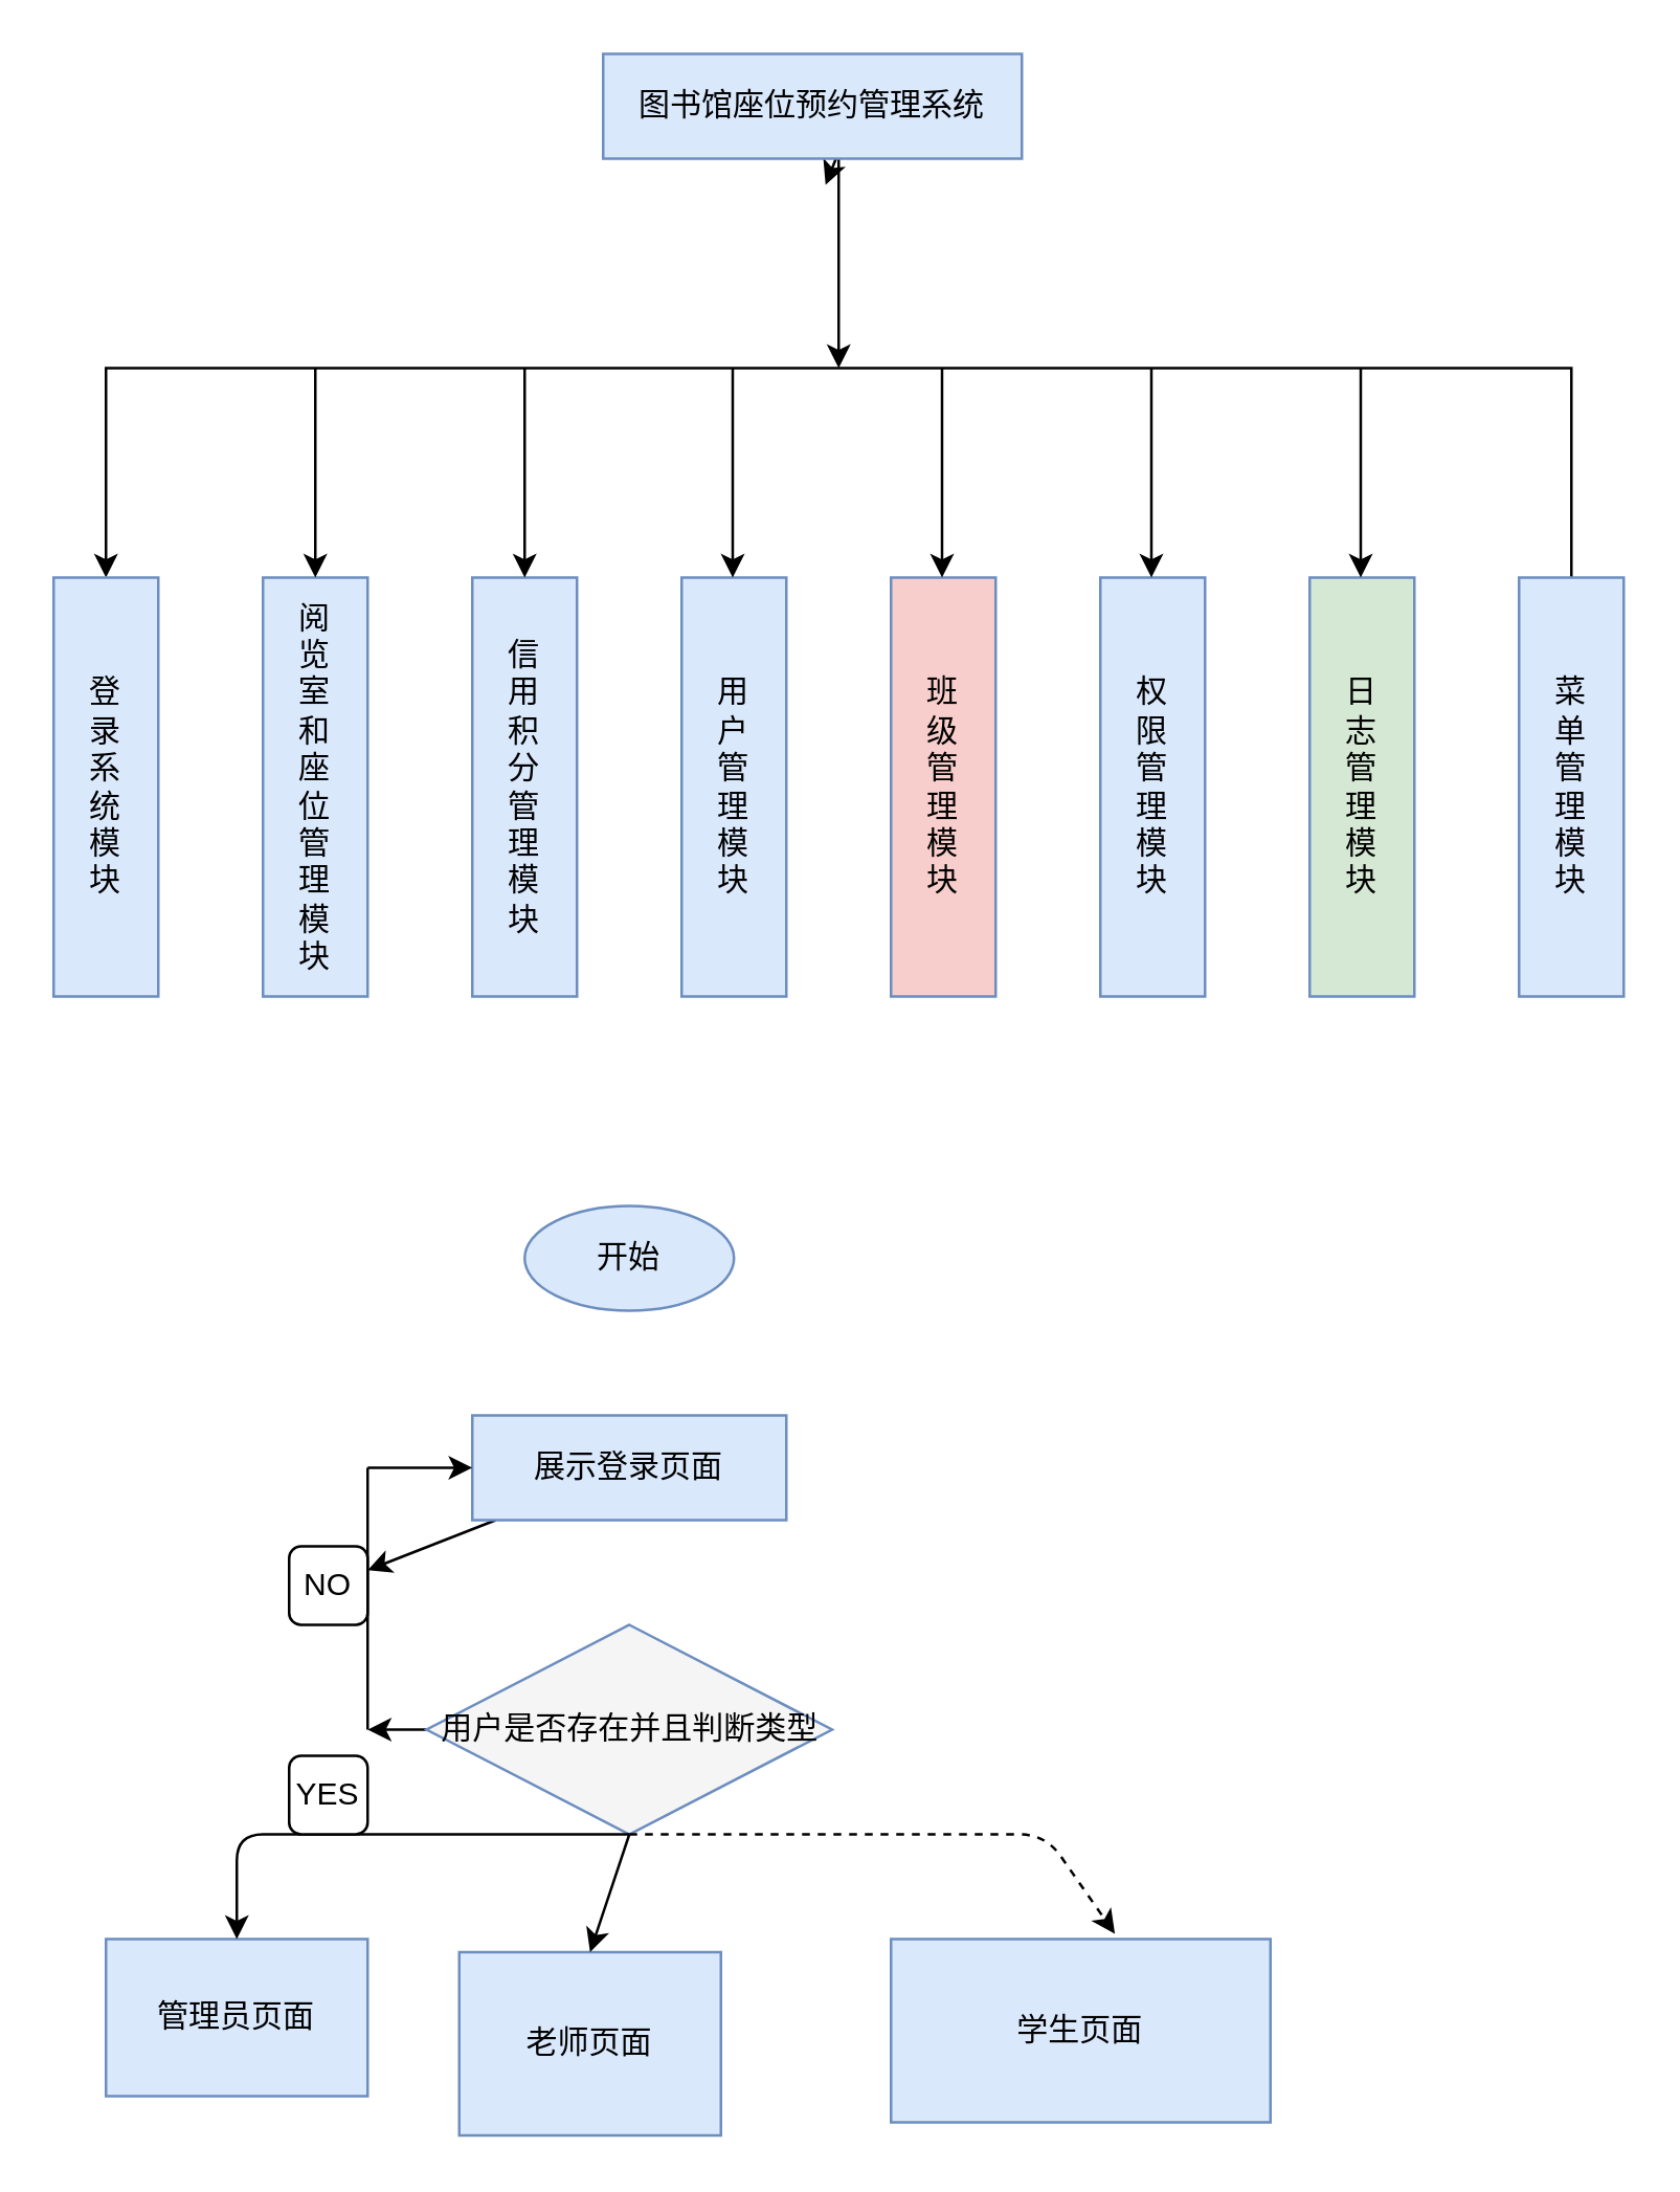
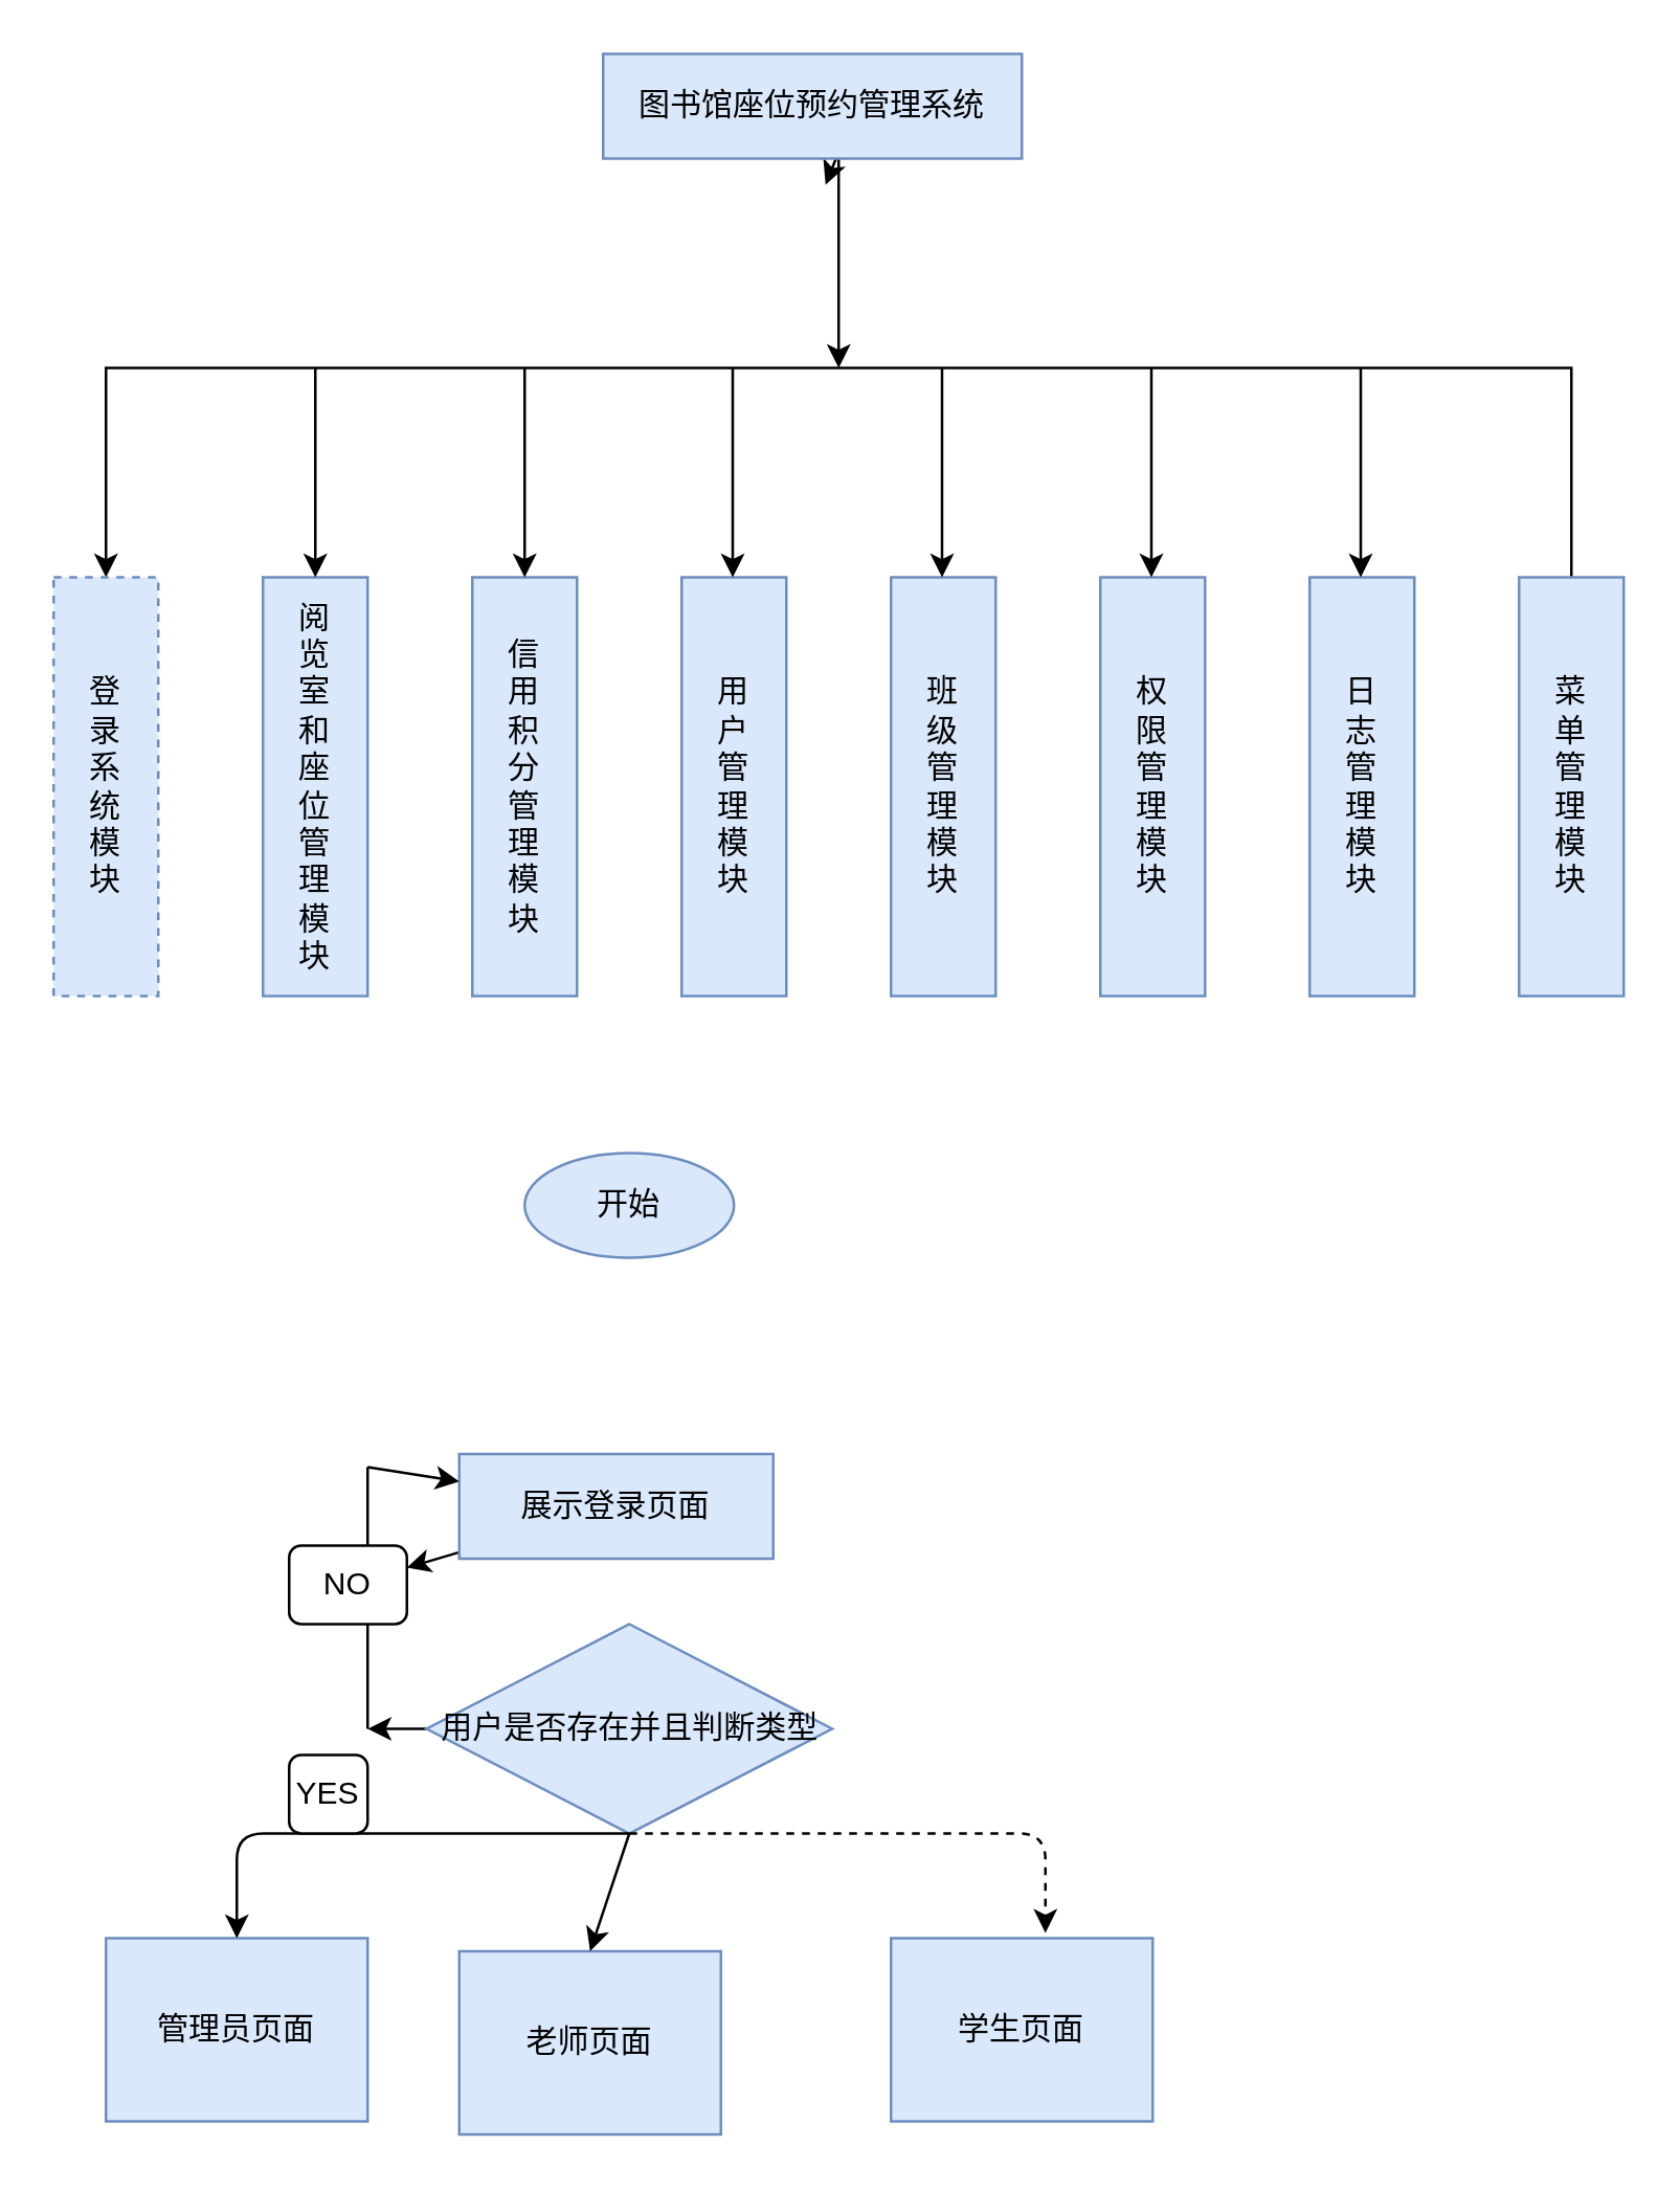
- <mxCell id="6" value="登&lt;br&gt;录&lt;br&gt;系&lt;br&gt;统&lt;br&gt;模&lt;br&gt;块" style="rounded=0;whiteSpace=wrap;html=1;fillColor=#dae8fc;strokeColor=#6c8ebf;" parent="1" vertex="1"><mxGeometry x="20" y="220" width="40" height="160" as="geometry" /></mxCell>
+ <mxCell id="6" value="登&lt;br&gt;录&lt;br&gt;系&lt;br&gt;统&lt;br&gt;模&lt;br&gt;块" style="rounded=0;whiteSpace=wrap;html=1;fillColor=#dae8fc;strokeColor=#6c8ebf;dashed=1;" parent="1" vertex="1"><mxGeometry x="20" y="220" width="40" height="160" as="geometry" /></mxCell>
- <mxCell id="9" value="班&lt;br&gt;级&lt;br&gt;管&lt;br&gt;理&lt;br&gt;模&lt;br&gt;块" style="rounded=0;whiteSpace=wrap;html=1;fillColor=#f8cecc;strokeColor=#6c8ebf;" parent="1" vertex="1"><mxGeometry x="340" y="220" width="40" height="160" as="geometry" /></mxCell>
+ <mxCell id="9" value="班&lt;br&gt;级&lt;br&gt;管&lt;br&gt;理&lt;br&gt;模&lt;br&gt;块" style="rounded=0;whiteSpace=wrap;html=1;fillColor=#dae8fc;strokeColor=#6c8ebf;" parent="1" vertex="1"><mxGeometry x="340" y="220" width="40" height="160" as="geometry" /></mxCell>
- <mxCell id="11" value="日&lt;br&gt;志&lt;br&gt;管&lt;br&gt;理&lt;br&gt;模&lt;br&gt;块" style="rounded=0;whiteSpace=wrap;html=1;fillColor=#d5e8d4;strokeColor=#6c8ebf;" parent="1" vertex="1"><mxGeometry x="500" y="220" width="40" height="160" as="geometry" /></mxCell>
+ <mxCell id="11" value="日&lt;br&gt;志&lt;br&gt;管&lt;br&gt;理&lt;br&gt;模&lt;br&gt;块" style="rounded=0;whiteSpace=wrap;html=1;fillColor=#dae8fc;strokeColor=#6c8ebf;" parent="1" vertex="1"><mxGeometry x="500" y="220" width="40" height="160" as="geometry" /></mxCell>
- <mxCell id="21" value="开始" style="ellipse;whiteSpace=wrap;html=1;rounded=0;fillColor=#dae8fc;strokeColor=#6c8ebf;" parent="1" vertex="1"><mxGeometry x="200" y="460" width="80" height="40" as="geometry" /></mxCell>
+ <mxCell id="21" value="开始" style="ellipse;whiteSpace=wrap;html=1;rounded=0;fillColor=#dae8fc;strokeColor=#6c8ebf;" parent="1" vertex="1"><mxGeometry x="200" y="440" width="80" height="40" as="geometry" /></mxCell>
- <mxCell id="24" value="展示登录页面" style="rounded=0;whiteSpace=wrap;html=1;fillColor=#dae8fc;strokeColor=#6c8ebf;" parent="1" vertex="1"><mxGeometry x="180" y="540" width="120" height="40" as="geometry" /></mxCell>
+ <mxCell id="24" value="展示登录页面" style="rounded=0;whiteSpace=wrap;html=1;fillColor=#dae8fc;strokeColor=#6c8ebf;" parent="1" vertex="1"><mxGeometry x="175" y="555" width="120" height="40" as="geometry" /></mxCell>
- <mxCell id="35" value="NO" style="rounded=1;whiteSpace=wrap;html=1;" parent="1" vertex="1"><mxGeometry x="110" y="590" width="30" height="30" as="geometry" /></mxCell>
+ <mxCell id="35" value="NO" style="rounded=1;whiteSpace=wrap;html=1;" parent="1" vertex="1"><mxGeometry x="110" y="590" width="45" height="30" as="geometry" /></mxCell>
- <mxCell id="26" value="用户是否存在并且判断类型" style="rhombus;whiteSpace=wrap;html=1;rounded=0;fillColor=#f5f5f5;strokeColor=#6c8ebf;" parent="1" vertex="1"><mxGeometry x="162.5" y="620" width="155" height="80" as="geometry" /></mxCell>
+ <mxCell id="26" value="用户是否存在并且判断类型" style="rhombus;whiteSpace=wrap;html=1;rounded=0;fillColor=#dae8fc;strokeColor=#6c8ebf;" parent="1" vertex="1"><mxGeometry x="162.5" y="620" width="155" height="80" as="geometry" /></mxCell>
- <mxCell id="27" value="管理员页面" style="rounded=0;whiteSpace=wrap;html=1;fillColor=#dae8fc;strokeColor=#6c8ebf;" parent="1" vertex="1"><mxGeometry x="40" y="740" width="100" height="60" as="geometry" /></mxCell>
+ <mxCell id="27" value="管理员页面" style="rounded=0;whiteSpace=wrap;html=1;fillColor=#dae8fc;strokeColor=#6c8ebf;" parent="1" vertex="1"><mxGeometry x="40" y="740" width="100" height="70" as="geometry" /></mxCell>
- <mxCell id="29" value="学生页面" style="rounded=0;whiteSpace=wrap;html=1;fillColor=#dae8fc;strokeColor=#6c8ebf;" parent="1" vertex="1"><mxGeometry x="340" y="740" width="145" height="70" as="geometry" /></mxCell>
+ <mxCell id="29" value="学生页面" style="rounded=0;whiteSpace=wrap;html=1;fillColor=#dae8fc;strokeColor=#6c8ebf;" parent="1" vertex="1"><mxGeometry x="340" y="740" width="100" height="70" as="geometry" /></mxCell>
